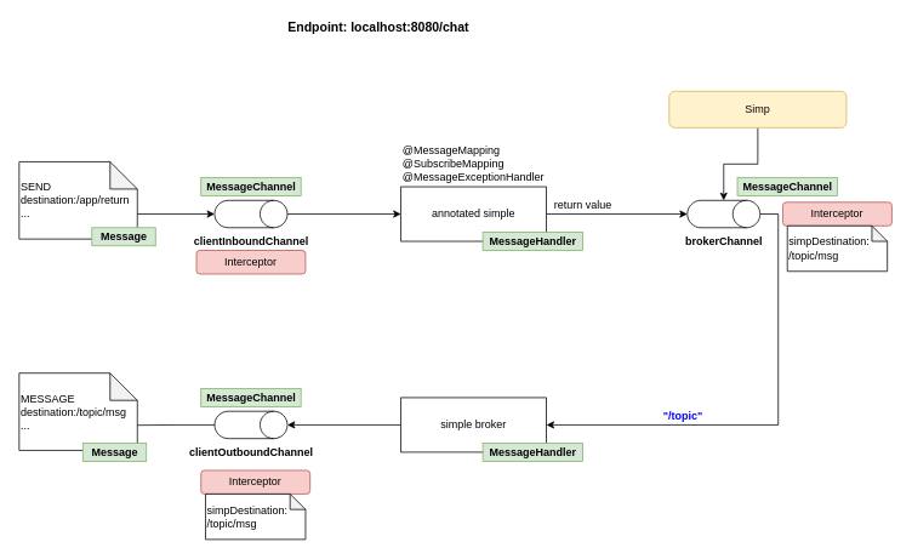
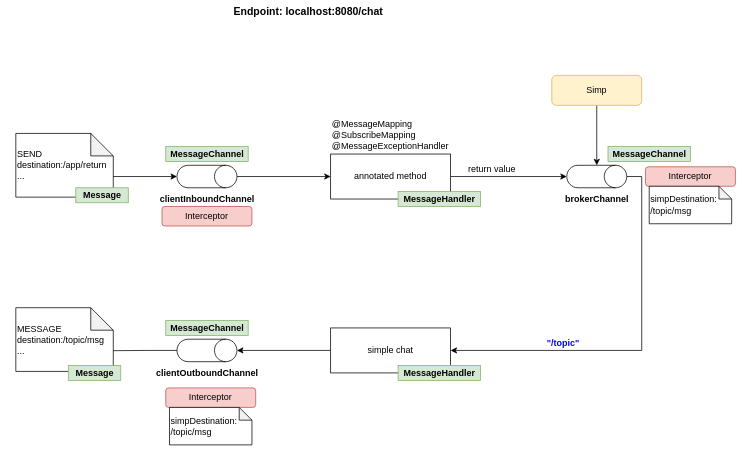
- <mxCell id="32" value="Endpoint: localhost:8080/chat" style="text;html=1;align=center;verticalAlign=middle;resizable=0;points=[];autosize=1;fontSize=14;fontStyle=1" vertex="1" parent="1"><mxGeometry x="310" y="20" width="210" height="20" as="geometry" /></mxCell>
+ <mxCell id="32" value="Endpoint: localhost:8080/chat" style="text;html=1;align=center;verticalAlign=middle;resizable=0;points=[];autosize=1;fontSize=14;fontStyle=1" vertex="1" parent="1"><mxGeometry x="305" y="5" width="210" height="20" as="geometry" /></mxCell>
- <mxCell id="29" value="Simp" style="rounded=1;whiteSpace=wrap;html=1;align=center;fillColor=#fff2cc;strokeColor=#d6b656;" vertex="1" parent="1"><mxGeometry x="735" y="100" width="195" height="40" as="geometry" /></mxCell>
+ <mxCell id="29" value="Simp" style="rounded=1;whiteSpace=wrap;html=1;align=center;fillColor=#fff2cc;strokeColor=#d6b656;" vertex="1" parent="1"><mxGeometry x="735" y="100" width="120" height="40" as="geometry" /></mxCell>
- <mxCell id="15" value="return value" style="text;html=1;align=center;verticalAlign=middle;resizable=0;points=[];autosize=1;" vertex="1" parent="1"><mxGeometry x="600" y="215" width="80" height="20" as="geometry" /></mxCell>
+ <mxCell id="15" value="return value" style="text;html=1;align=center;verticalAlign=middle;resizable=0;points=[];autosize=1;" vertex="1" parent="1"><mxGeometry x="615" y="215" width="80" height="20" as="geometry" /></mxCell>
- <mxCell id="12" value="&lt;div&gt;&lt;/div&gt;&lt;span&gt;annotated&amp;nbsp;&lt;/span&gt;simple" style="rounded=0;whiteSpace=wrap;html=1;" vertex="1" parent="1"><mxGeometry x="440" y="205" width="160" height="60" as="geometry" /></mxCell>
+ <mxCell id="12" value="&lt;div&gt;&lt;/div&gt;&lt;span&gt;annotated&amp;nbsp;&lt;/span&gt;method" style="rounded=0;whiteSpace=wrap;html=1;" vertex="1" parent="1"><mxGeometry x="440" y="205" width="160" height="60" as="geometry" /></mxCell>
- <mxCell id="14" value="simple broker" style="rounded=0;whiteSpace=wrap;html=1;" vertex="1" parent="1"><mxGeometry x="440" y="437" width="160" height="60" as="geometry" /></mxCell>
+ <mxCell id="14" value="simple chat" style="rounded=0;whiteSpace=wrap;html=1;" vertex="1" parent="1"><mxGeometry x="440" y="437" width="160" height="60" as="geometry" /></mxCell>
